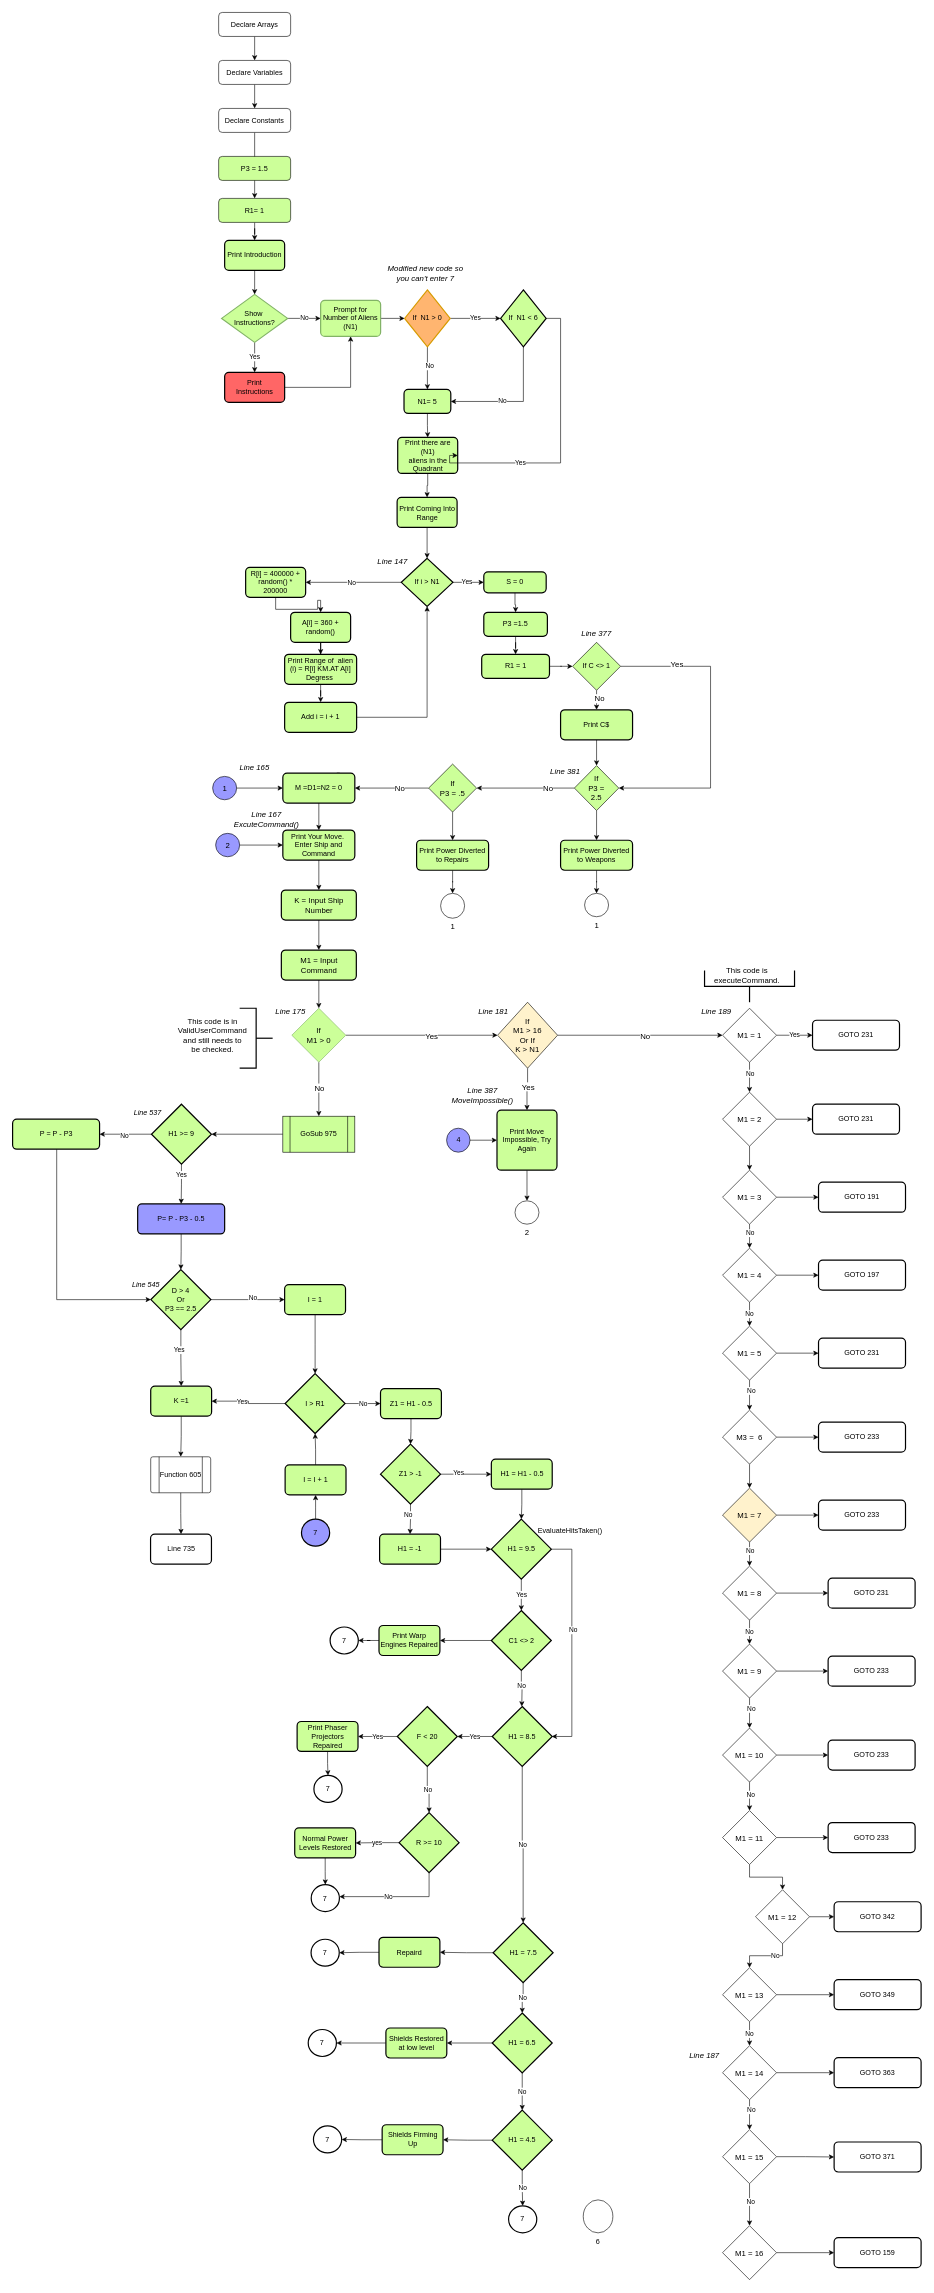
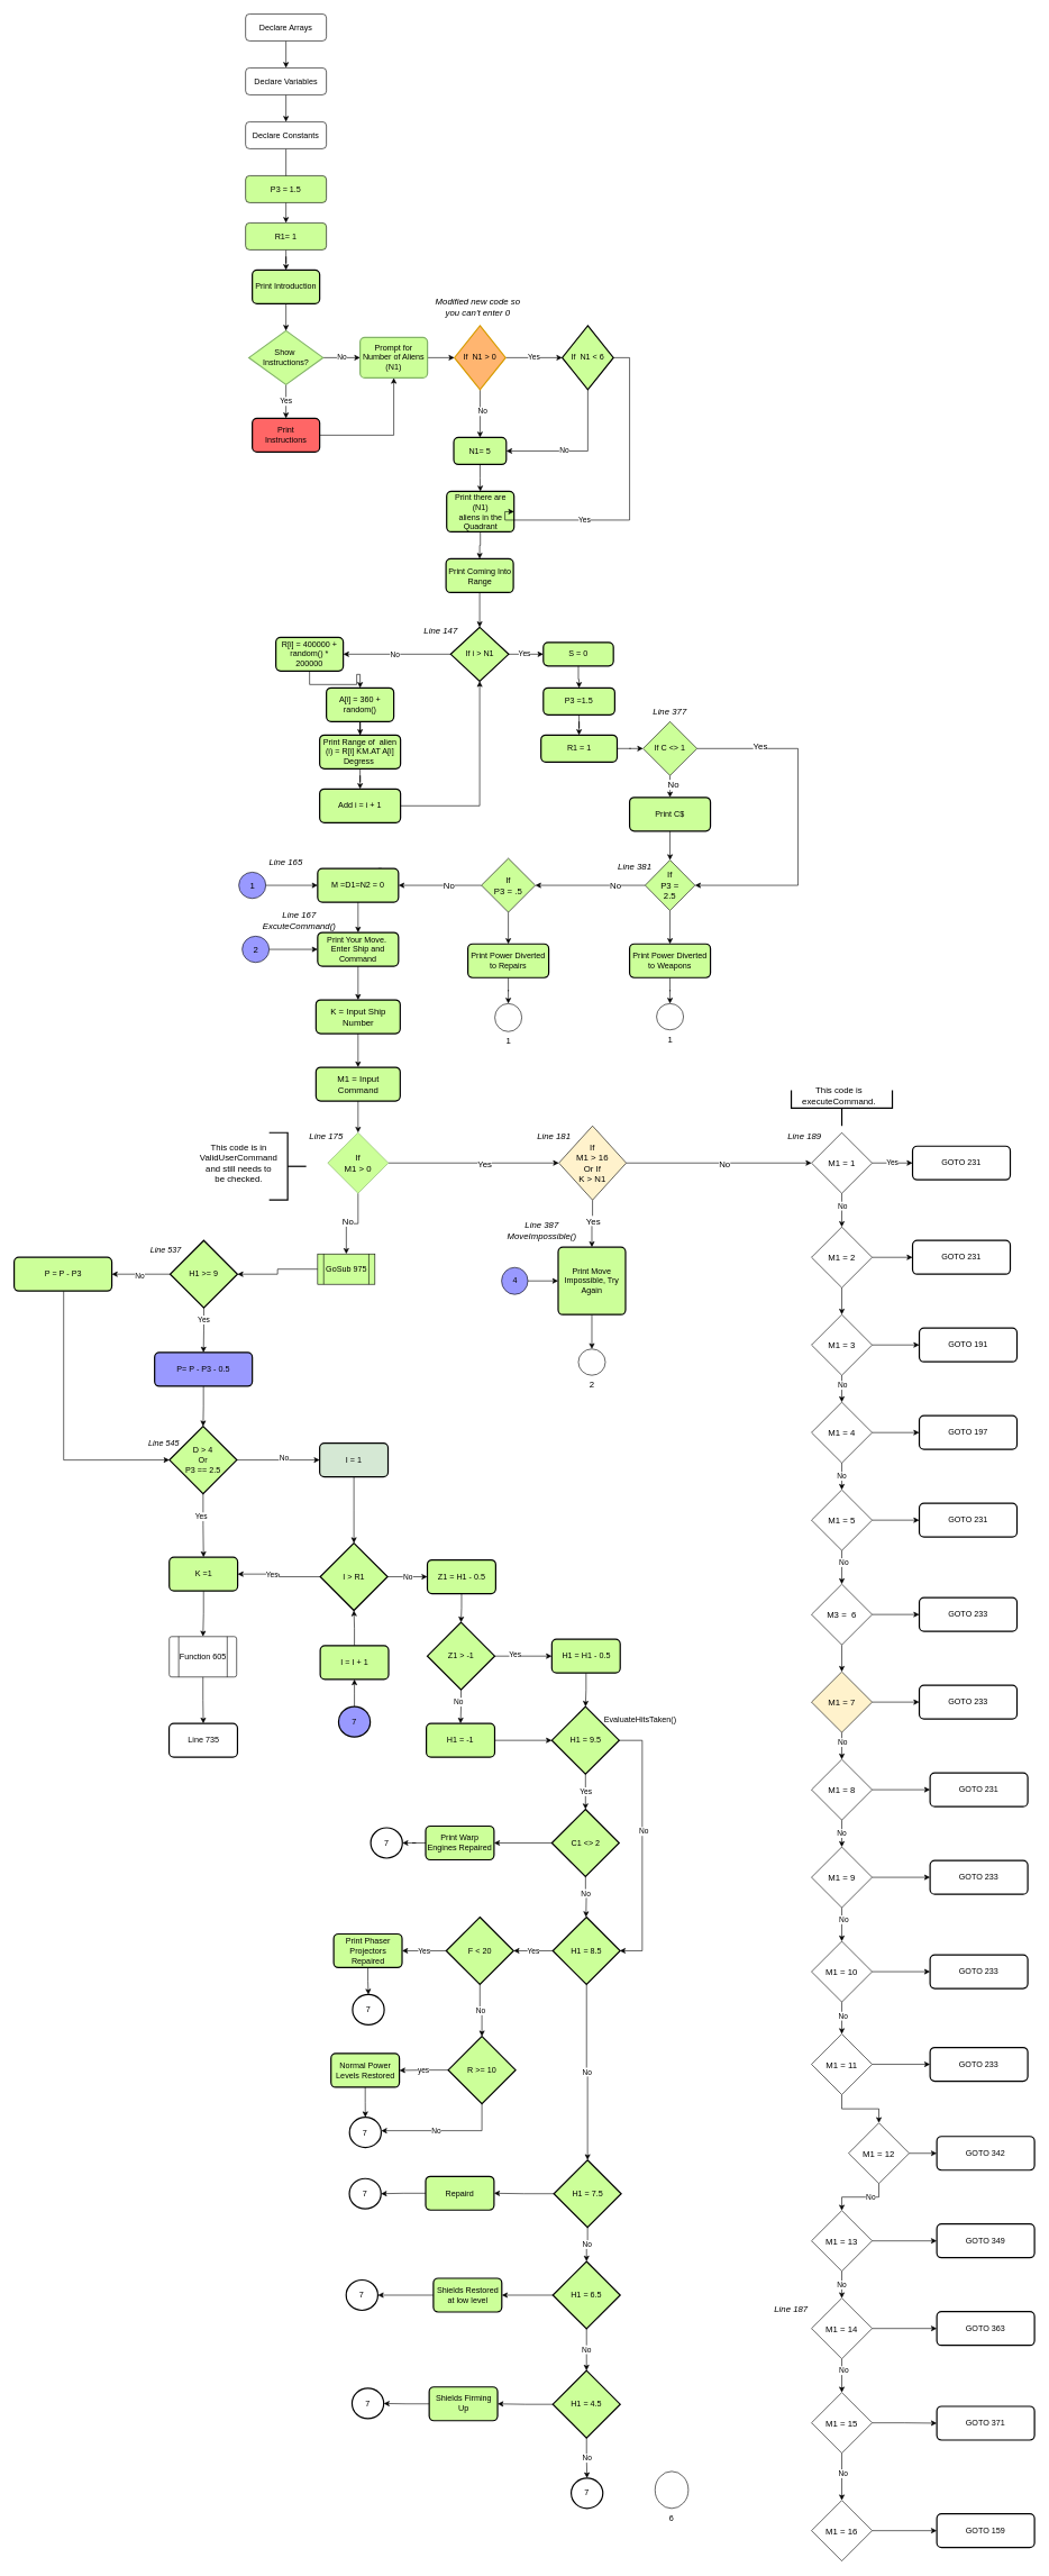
- <mxCell id="115" value="Modified new code so you can't enter 7" style="text;html=1;strokeColor=none;fillColor=none;align=center;verticalAlign=middle;whiteSpace=wrap;rounded=0;labelBackgroundColor=none;fontSize=13;fontStyle=2" parent="1" vertex="1"><mxGeometry x="640" y="440" width="138" height="30" as="geometry" /></mxCell>
+ <mxCell id="115" value="Modified new code so you can't enter 0" style="text;html=1;strokeColor=none;fillColor=none;align=center;verticalAlign=middle;whiteSpace=wrap;rounded=0;labelBackgroundColor=none;fontSize=13;fontStyle=2" parent="1" vertex="1"><mxGeometry x="640" y="440" width="138" height="30" as="geometry" /></mxCell>
- <mxCell id="220" value="GoSub 975" style="shape=process;whiteSpace=wrap;html=1;backgroundOutline=1;fillColor=#CCFF99;" parent="1" vertex="1"><mxGeometry x="471" y="1860" width="120" height="60" as="geometry" /></mxCell>
+ <mxCell id="220" value="GoSub 975" style="shape=process;whiteSpace=wrap;html=1;backgroundOutline=1;fillColor=#CCFF99;" parent="1" vertex="1"><mxGeometry x="471" y="1860" width="85" height="45" as="geometry" /></mxCell>
- <mxCell id="226" value="I = 1" style="rounded=1;whiteSpace=wrap;html=1;absoluteArcSize=1;arcSize=14;strokeWidth=2;fillColor=#CCFF99;" parent="1" vertex="1"><mxGeometry x="474" y="2140.75" width="101.5" height="50" as="geometry" /></mxCell>
+ <mxCell id="226" value="I = 1" style="rounded=1;whiteSpace=wrap;html=1;absoluteArcSize=1;arcSize=14;strokeWidth=2;fillColor=#d5e8d4;" parent="1" vertex="1"><mxGeometry x="474" y="2140.75" width="101.5" height="50" as="geometry" /></mxCell>
